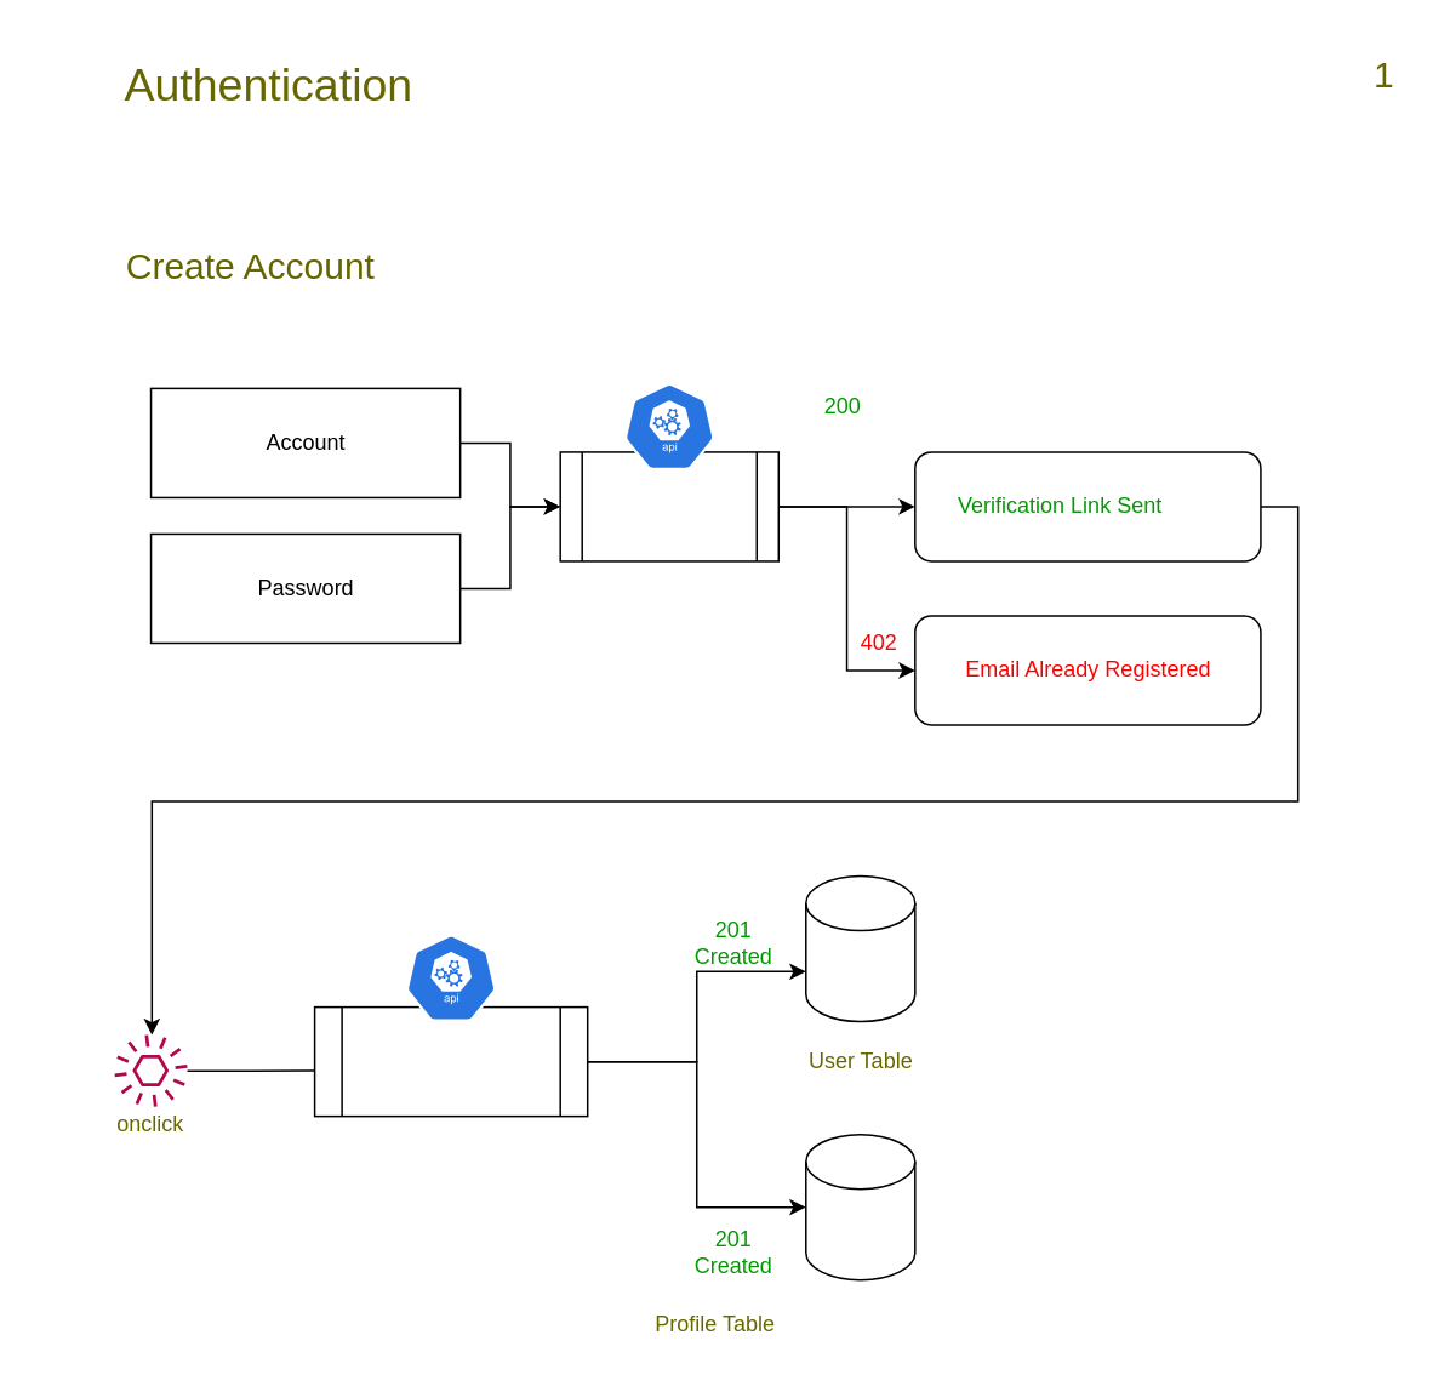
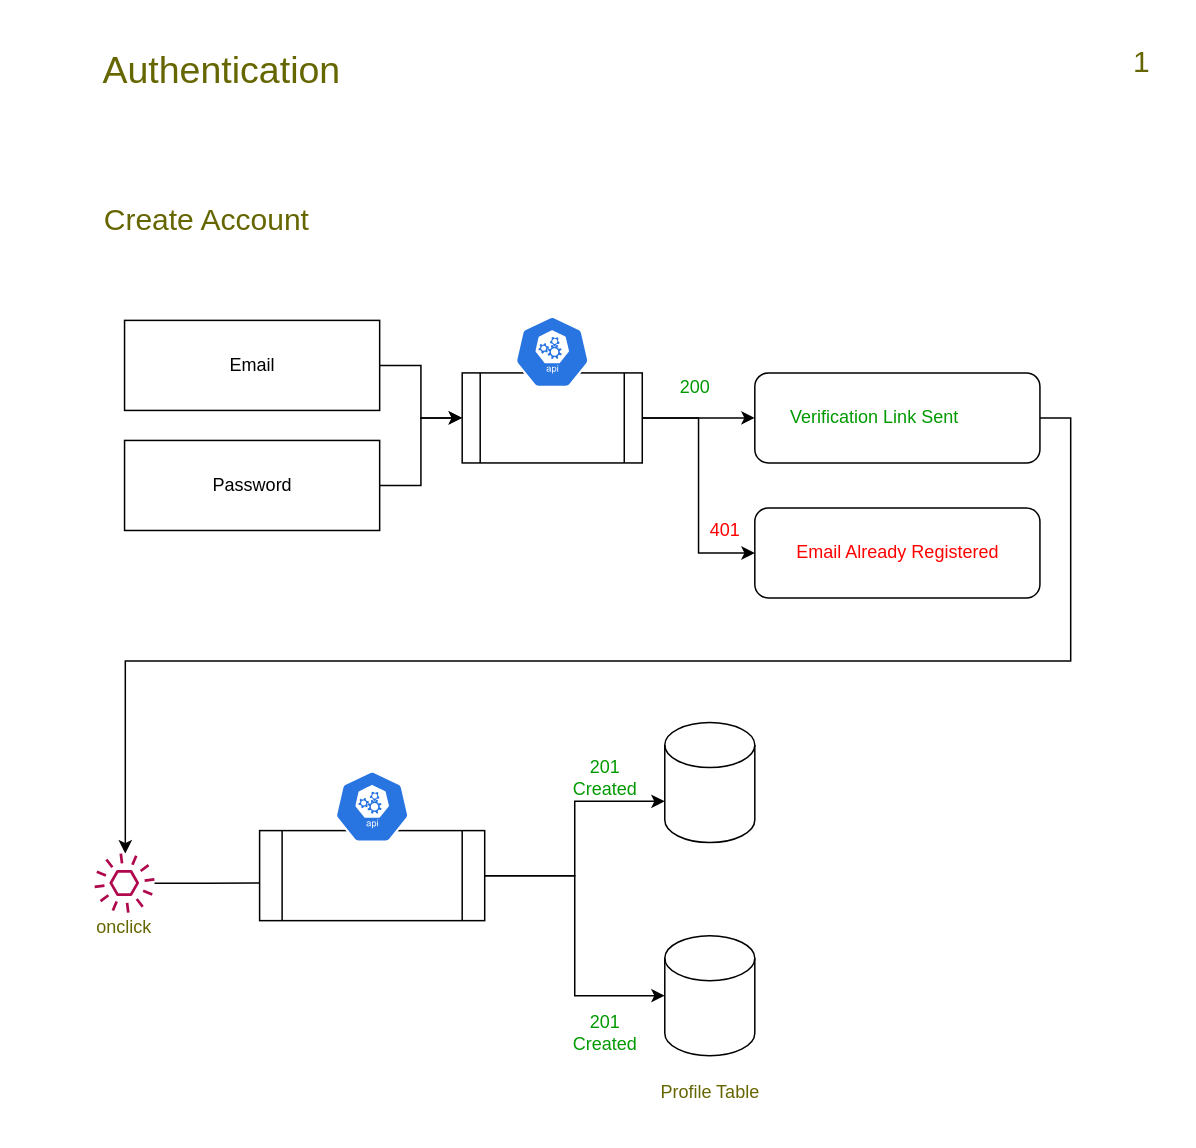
- <mxCell id="15" value="200" style="text;html=1;strokeColor=none;fillColor=none;align=center;verticalAlign=middle;whiteSpace=wrap;rounded=0;fontColor=#009900;" vertex="1" parent="1"><mxGeometry x="432.5" y="208" width="60" height="30" as="geometry" /></mxCell>
+ <mxCell id="15" value="200" style="text;html=1;strokeColor=none;fillColor=none;align=center;verticalAlign=middle;whiteSpace=wrap;rounded=0;fontColor=#009900;" vertex="1" parent="1"><mxGeometry x="432.5" y="243" width="60" height="30" as="geometry" /></mxCell>
- <mxCell id="4" value="Account" style="text;html=1;strokeColor=none;fillColor=none;align=center;verticalAlign=middle;whiteSpace=wrap;rounded=0;" vertex="1" parent="1"><mxGeometry x="137.5" y="228" width="60" height="30" as="geometry" /></mxCell>
+ <mxCell id="4" value="Email" style="text;html=1;strokeColor=none;fillColor=none;align=center;verticalAlign=middle;whiteSpace=wrap;rounded=0;" vertex="1" parent="1"><mxGeometry x="137.5" y="228" width="60" height="30" as="geometry" /></mxCell>
- <mxCell id="18" value="&lt;font color=&quot;#FF0000&quot;&gt;402&lt;/font&gt;" style="text;html=1;strokeColor=none;fillColor=none;align=center;verticalAlign=middle;whiteSpace=wrap;rounded=0;fontColor=#009900;" vertex="1" parent="1"><mxGeometry x="452.5" y="338" width="60" height="30" as="geometry" /></mxCell>
+ <mxCell id="18" value="&lt;font color=&quot;#FF0000&quot;&gt;401&lt;/font&gt;" style="text;html=1;strokeColor=none;fillColor=none;align=center;verticalAlign=middle;whiteSpace=wrap;rounded=0;fontColor=#009900;" vertex="1" parent="1"><mxGeometry x="452.5" y="338" width="60" height="30" as="geometry" /></mxCell>
- <mxCell id="28" value="User Table" style="text;html=1;strokeColor=none;fillColor=none;align=center;verticalAlign=middle;whiteSpace=wrap;rounded=0;fontColor=#666600;" vertex="1" parent="1"><mxGeometry x="442.5" y="568" width="60" height="30" as="geometry" /></mxCell>
- <mxCell id="29" value="Profile Table" style="text;html=1;strokeColor=none;fillColor=none;align=center;verticalAlign=middle;whiteSpace=wrap;rounded=0;fontColor=#666600;" vertex="1" parent="1"><mxGeometry x="342.5" y="713" width="100" height="30" as="geometry" /></mxCell>
+ <mxCell id="29" value="Profile Table" style="text;html=1;strokeColor=none;fillColor=none;align=center;verticalAlign=middle;whiteSpace=wrap;rounded=0;fontColor=#666600;" vertex="1" parent="1"><mxGeometry x="422.5" y="713" width="100" height="30" as="geometry" /></mxCell>
